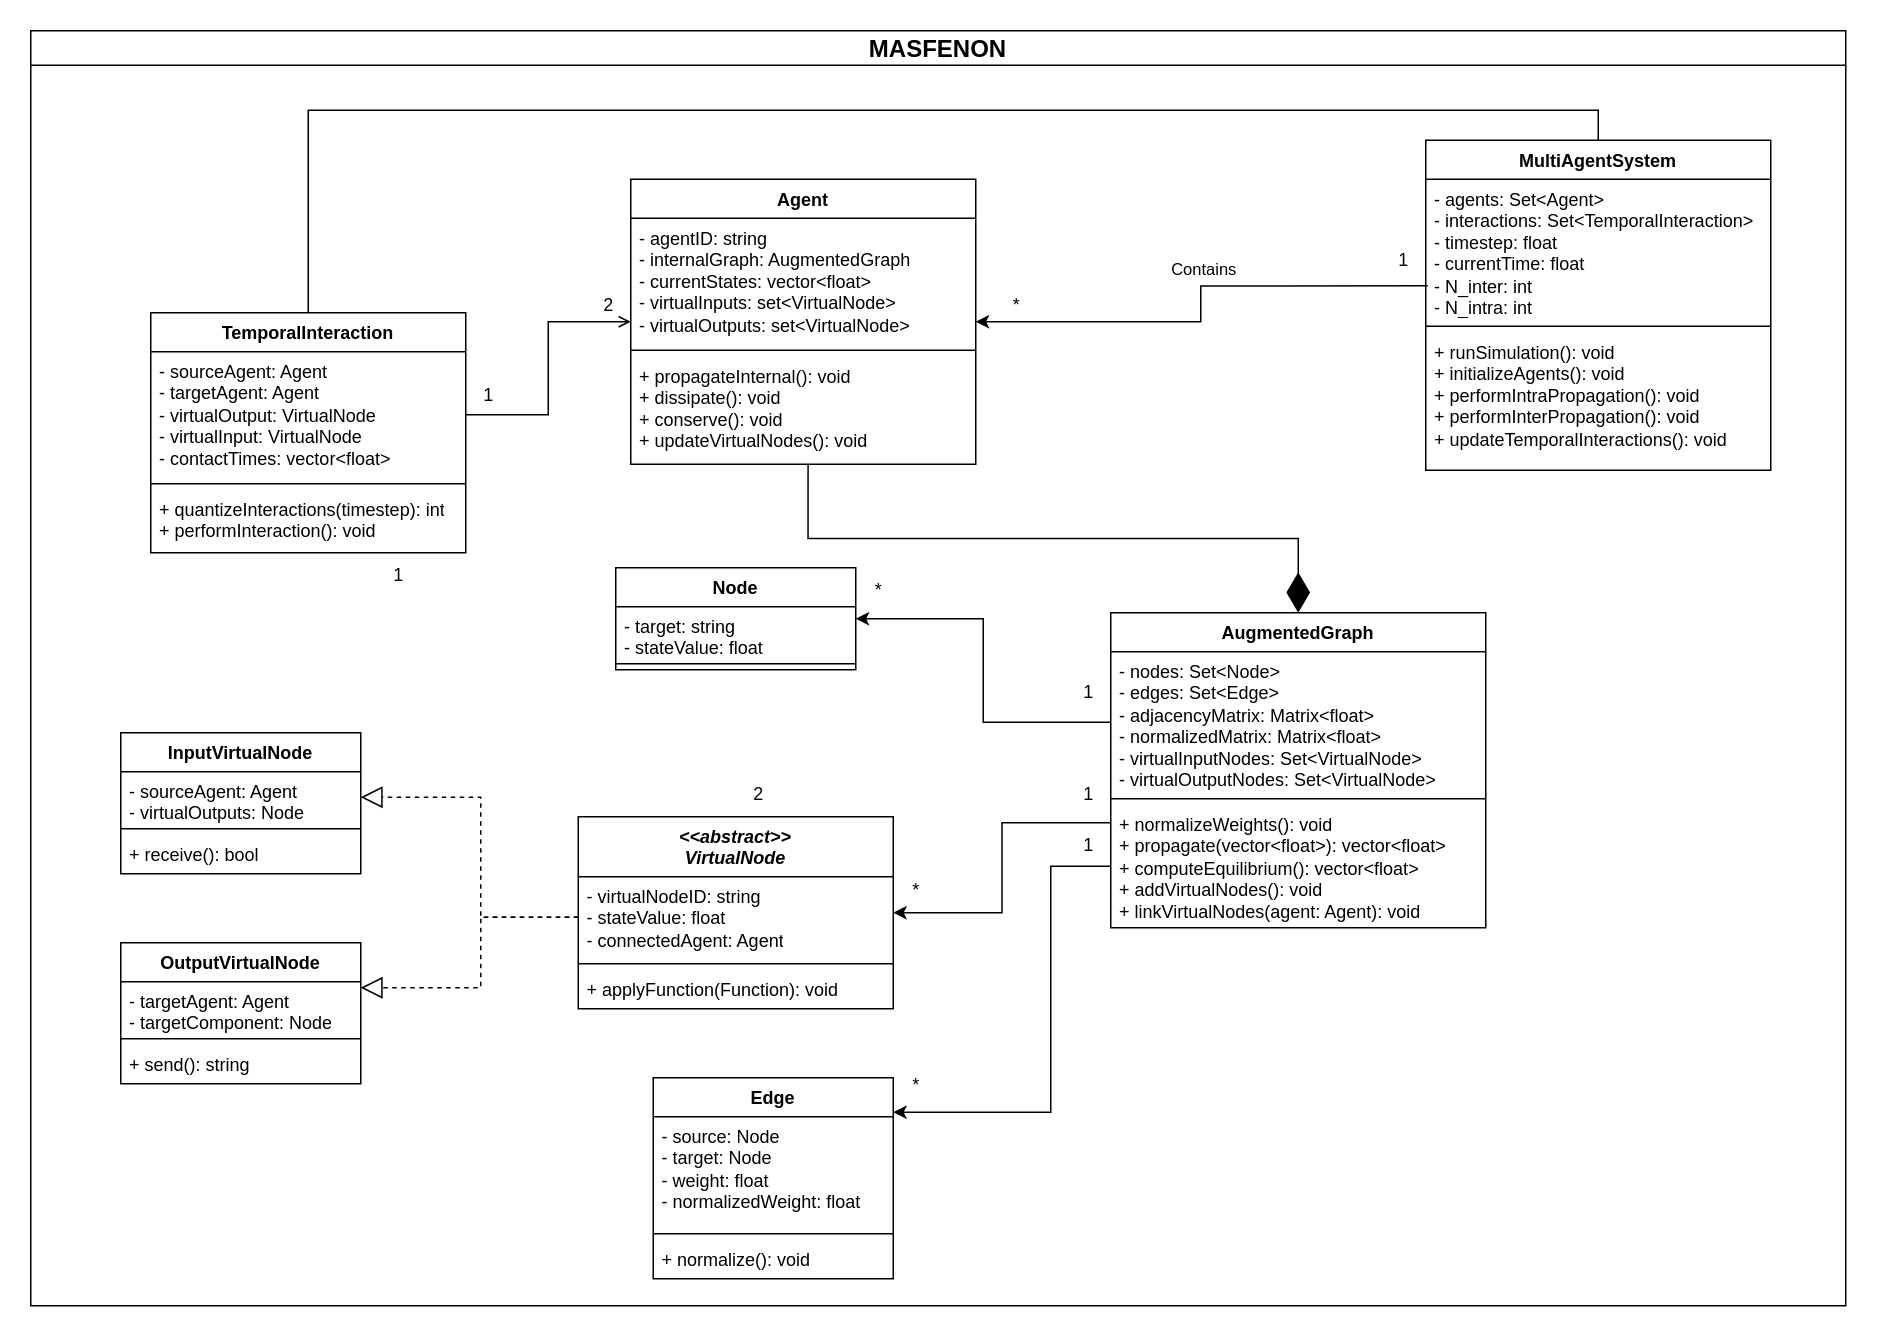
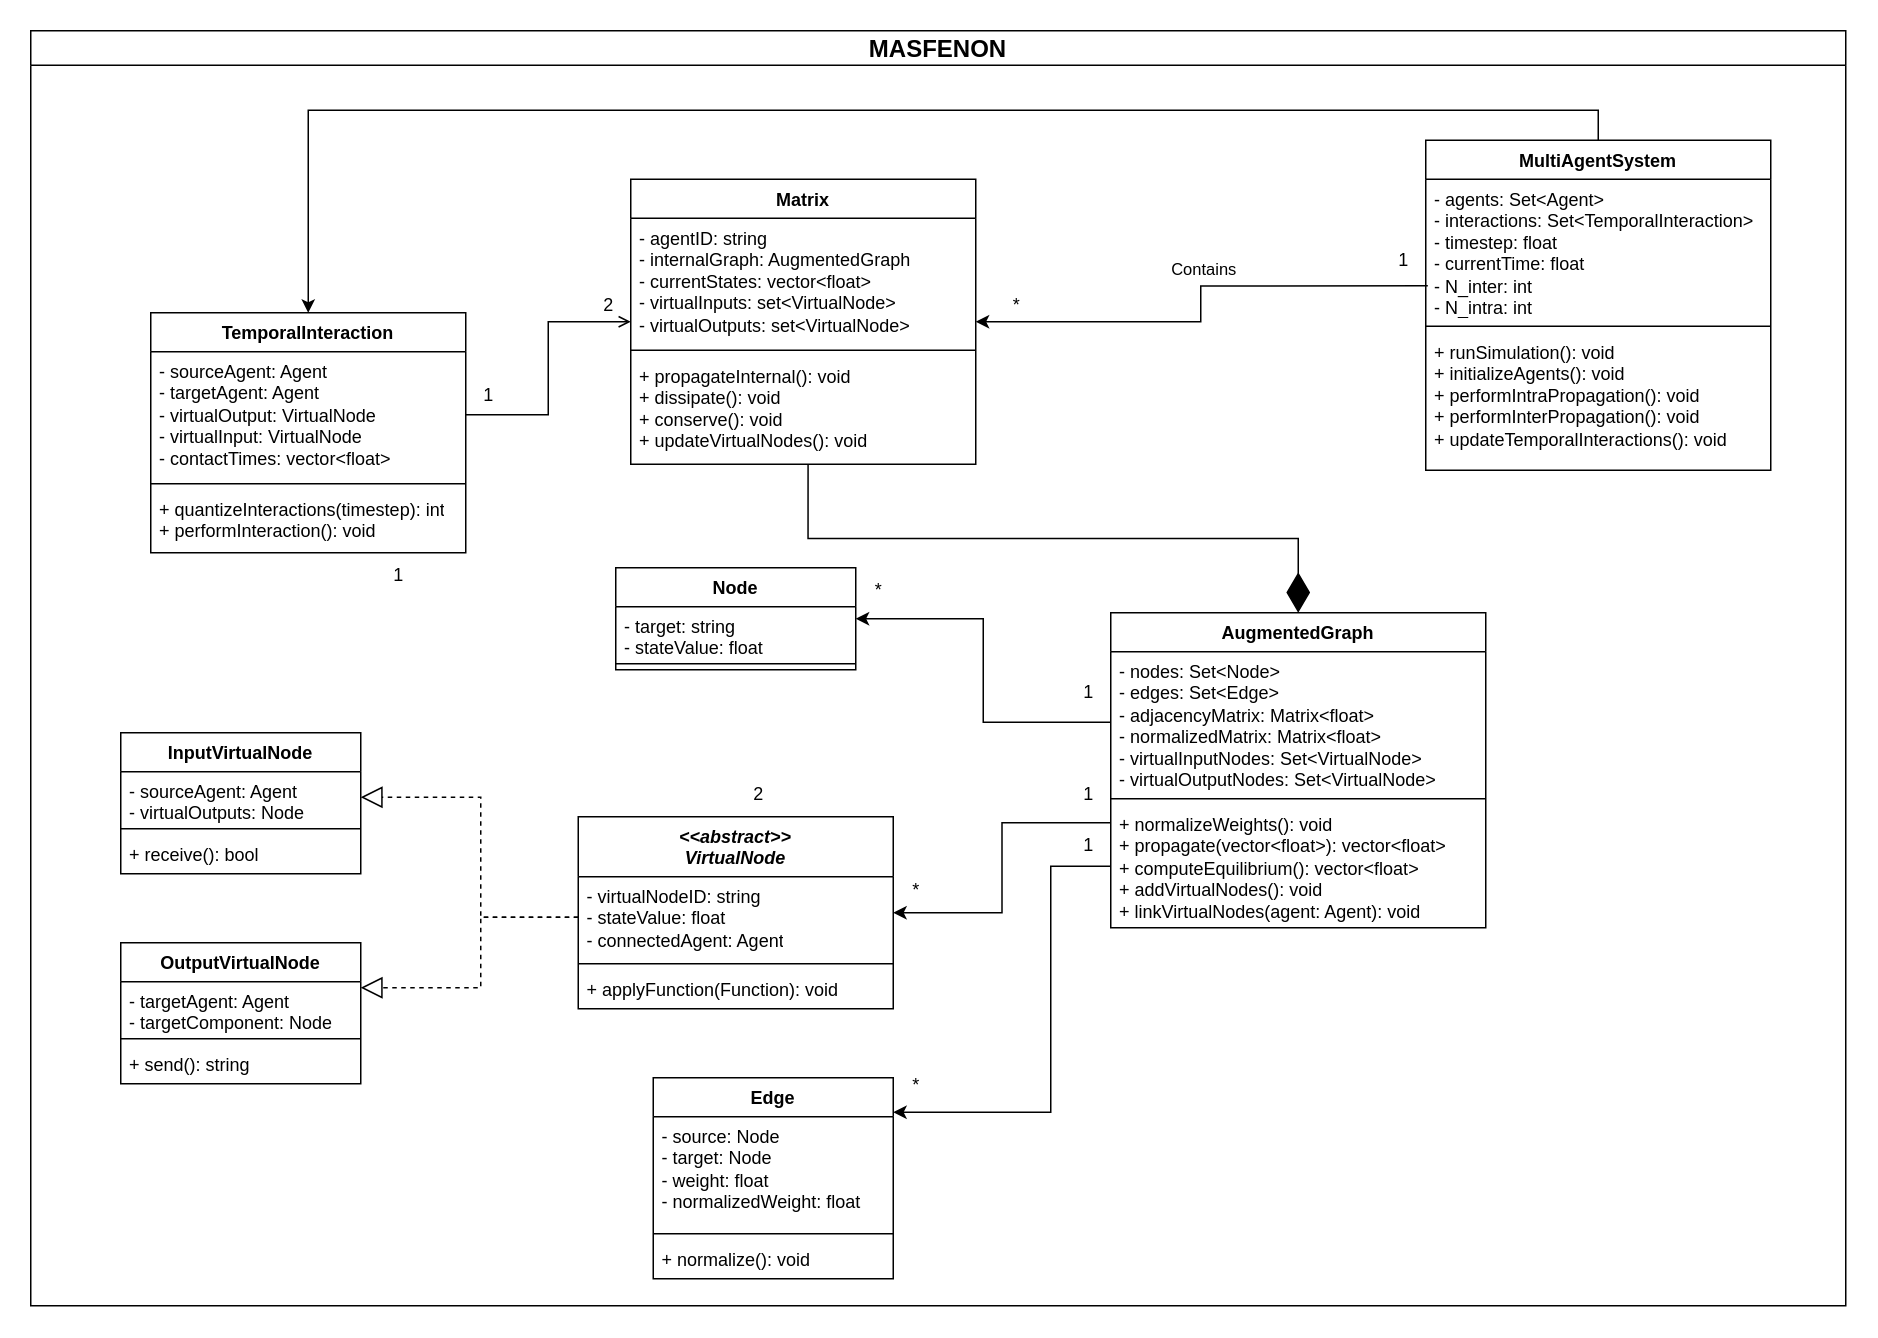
- <mxCell id="8" value="Agent" style="swimlane;fontStyle=1;align=center;verticalAlign=top;childLayout=stackLayout;horizontal=1;startSize=26;horizontalStack=0;resizeParent=1;resizeParentMax=0;resizeLast=0;collapsible=1;marginBottom=0;whiteSpace=wrap;html=1;" parent="2" vertex="1"><mxGeometry x="400" y="99" width="230" height="190" as="geometry" /></mxCell>
+ <mxCell id="8" value="Matrix" style="swimlane;fontStyle=1;align=center;verticalAlign=top;childLayout=stackLayout;horizontal=1;startSize=26;horizontalStack=0;resizeParent=1;resizeParentMax=0;resizeLast=0;collapsible=1;marginBottom=0;whiteSpace=wrap;html=1;" parent="2" vertex="1"><mxGeometry x="400" y="99" width="230" height="190" as="geometry" /></mxCell>
- <mxCell id="3" style="edgeStyle=orthogonalEdgeStyle;rounded=0;orthogonalLoop=1;jettySize=auto;html=1;exitX=0.5;exitY=0;exitDx=0;exitDy=0;entryX=0.5;entryY=0;entryDx=0;entryDy=0;endArrow=none;" parent="2" source="4" target="45" edge="1"><mxGeometry relative="1" as="geometry" /></mxCell>
+ <mxCell id="3" style="edgeStyle=orthogonalEdgeStyle;rounded=0;orthogonalLoop=1;jettySize=auto;html=1;exitX=0.5;exitY=0;exitDx=0;exitDy=0;entryX=0.5;entryY=0;entryDx=0;entryDy=0;" parent="2" source="4" target="45" edge="1"><mxGeometry relative="1" as="geometry" /></mxCell>
